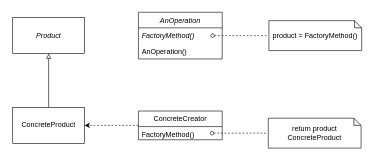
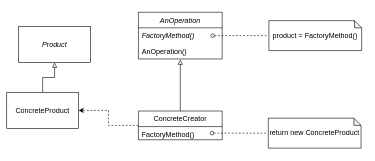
- <mxCell id="2" value="&lt;i&gt;Product&lt;/i&gt;" style="rounded=0;whiteSpace=wrap;html=1;" vertex="1" parent="1"><mxGeometry x="20" y="29" width="120" height="60" as="geometry" /></mxCell>
+ <mxCell id="2" value="&lt;i&gt;Product&lt;/i&gt;" style="rounded=0;whiteSpace=wrap;html=1;" vertex="1" parent="1"><mxGeometry x="30" y="44" width="120" height="60" as="geometry" /></mxCell>
+ <mxCell id="8" style="edgeStyle=orthogonalEdgeStyle;rounded=0;orthogonalLoop=1;jettySize=auto;html=1;entryX=0.5;entryY=1.038;entryDx=0;entryDy=0;entryPerimeter=0;endArrow=block;endFill=0;" edge="1" parent="1" source="10" target="5"><mxGeometry relative="1" as="geometry" /></mxCell>
- <mxCell id="7" value="ConcreteProduct" style="rounded=0;whiteSpace=wrap;html=1;" vertex="1" parent="1"><mxGeometry x="20" y="179" width="120" height="60" as="geometry" /></mxCell>
+ <mxCell id="7" value="ConcreteProduct" style="rounded=0;whiteSpace=wrap;html=1;" vertex="1" parent="1"><mxGeometry x="10" y="154" width="120" height="60" as="geometry" /></mxCell>
- <mxCell id="15" value="return product ConcreteProduct" style="shape=note;whiteSpace=wrap;html=1;backgroundOutline=1;darkOpacity=0.05;size=12;" vertex="1" parent="1"><mxGeometry x="447" y="197" width="155" height="50" as="geometry" /></mxCell>
+ <mxCell id="15" value="return new ConcreteProduct" style="shape=note;whiteSpace=wrap;html=1;backgroundOutline=1;darkOpacity=0.05;size=12;" vertex="1" parent="1"><mxGeometry x="447" y="197" width="155" height="50" as="geometry" /></mxCell>
